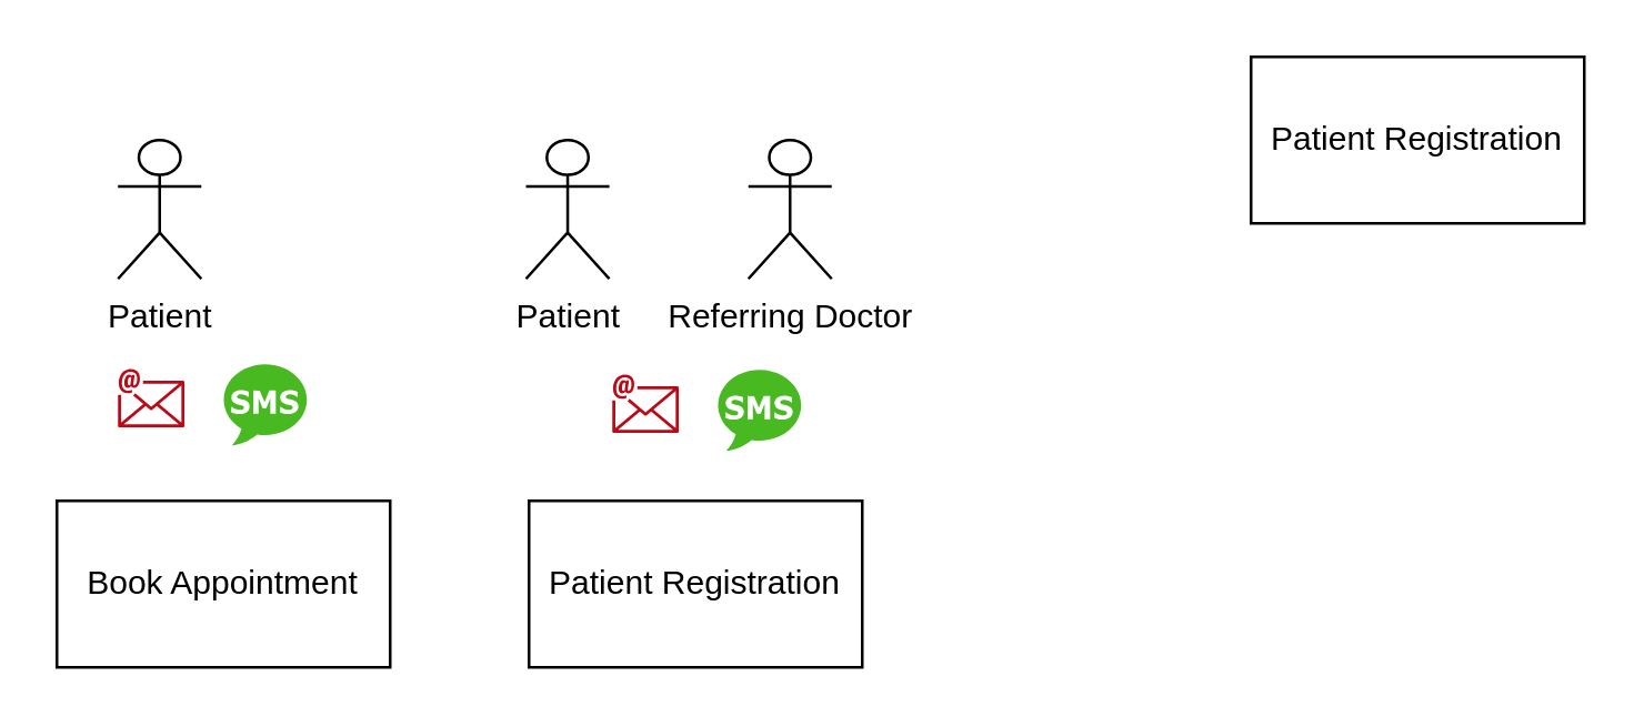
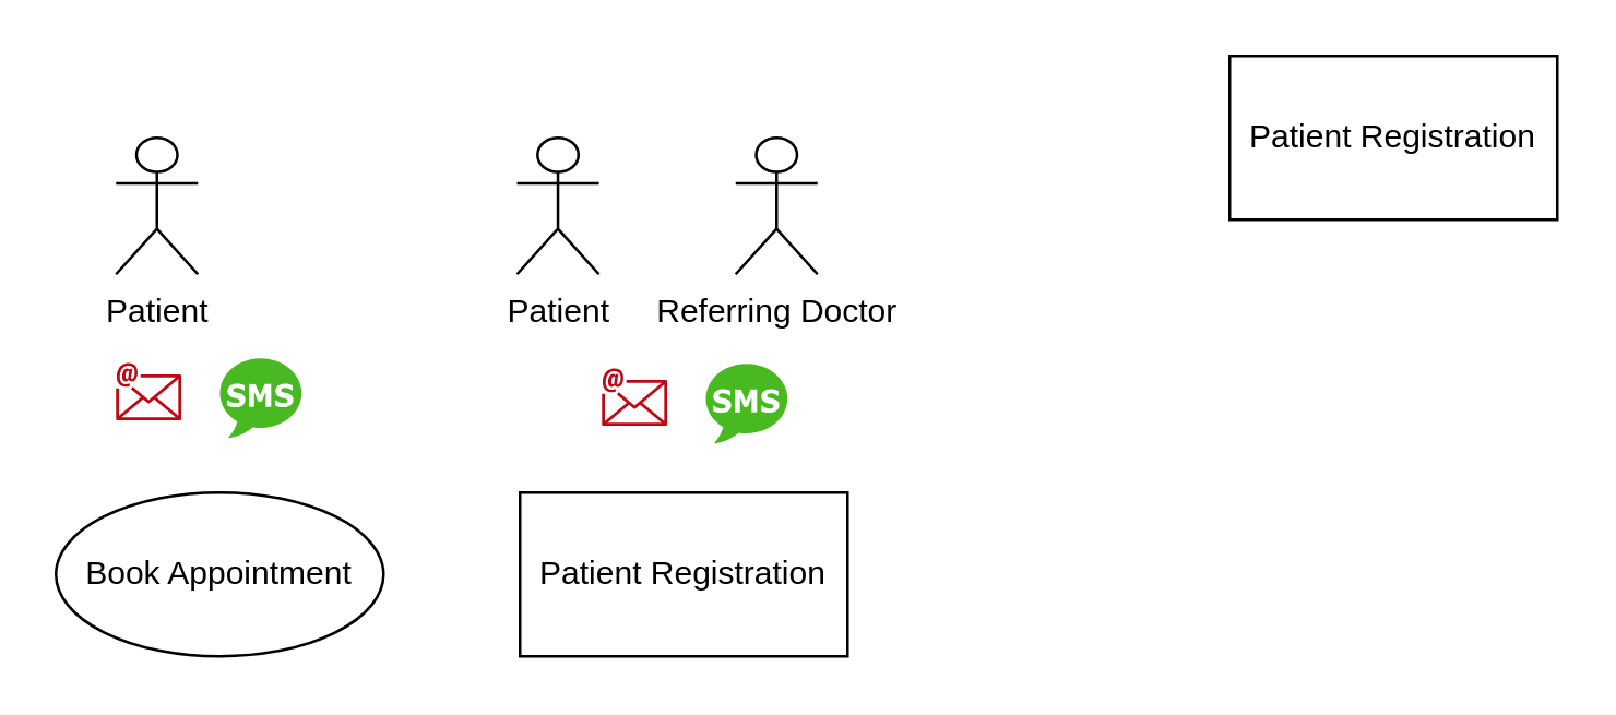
- <mxCell id="2" value="Book Appointment" style="rounded=0;whiteSpace=wrap;html=1;" vertex="1" parent="1"><mxGeometry x="20" y="180" width="120" height="60" as="geometry" /></mxCell>
+ <mxCell id="2" value="Book Appointment" style="ellipse;whiteSpace=wrap;html=1;" vertex="1" parent="1"><mxGeometry x="20" y="180" width="120" height="60" as="geometry" /></mxCell>
